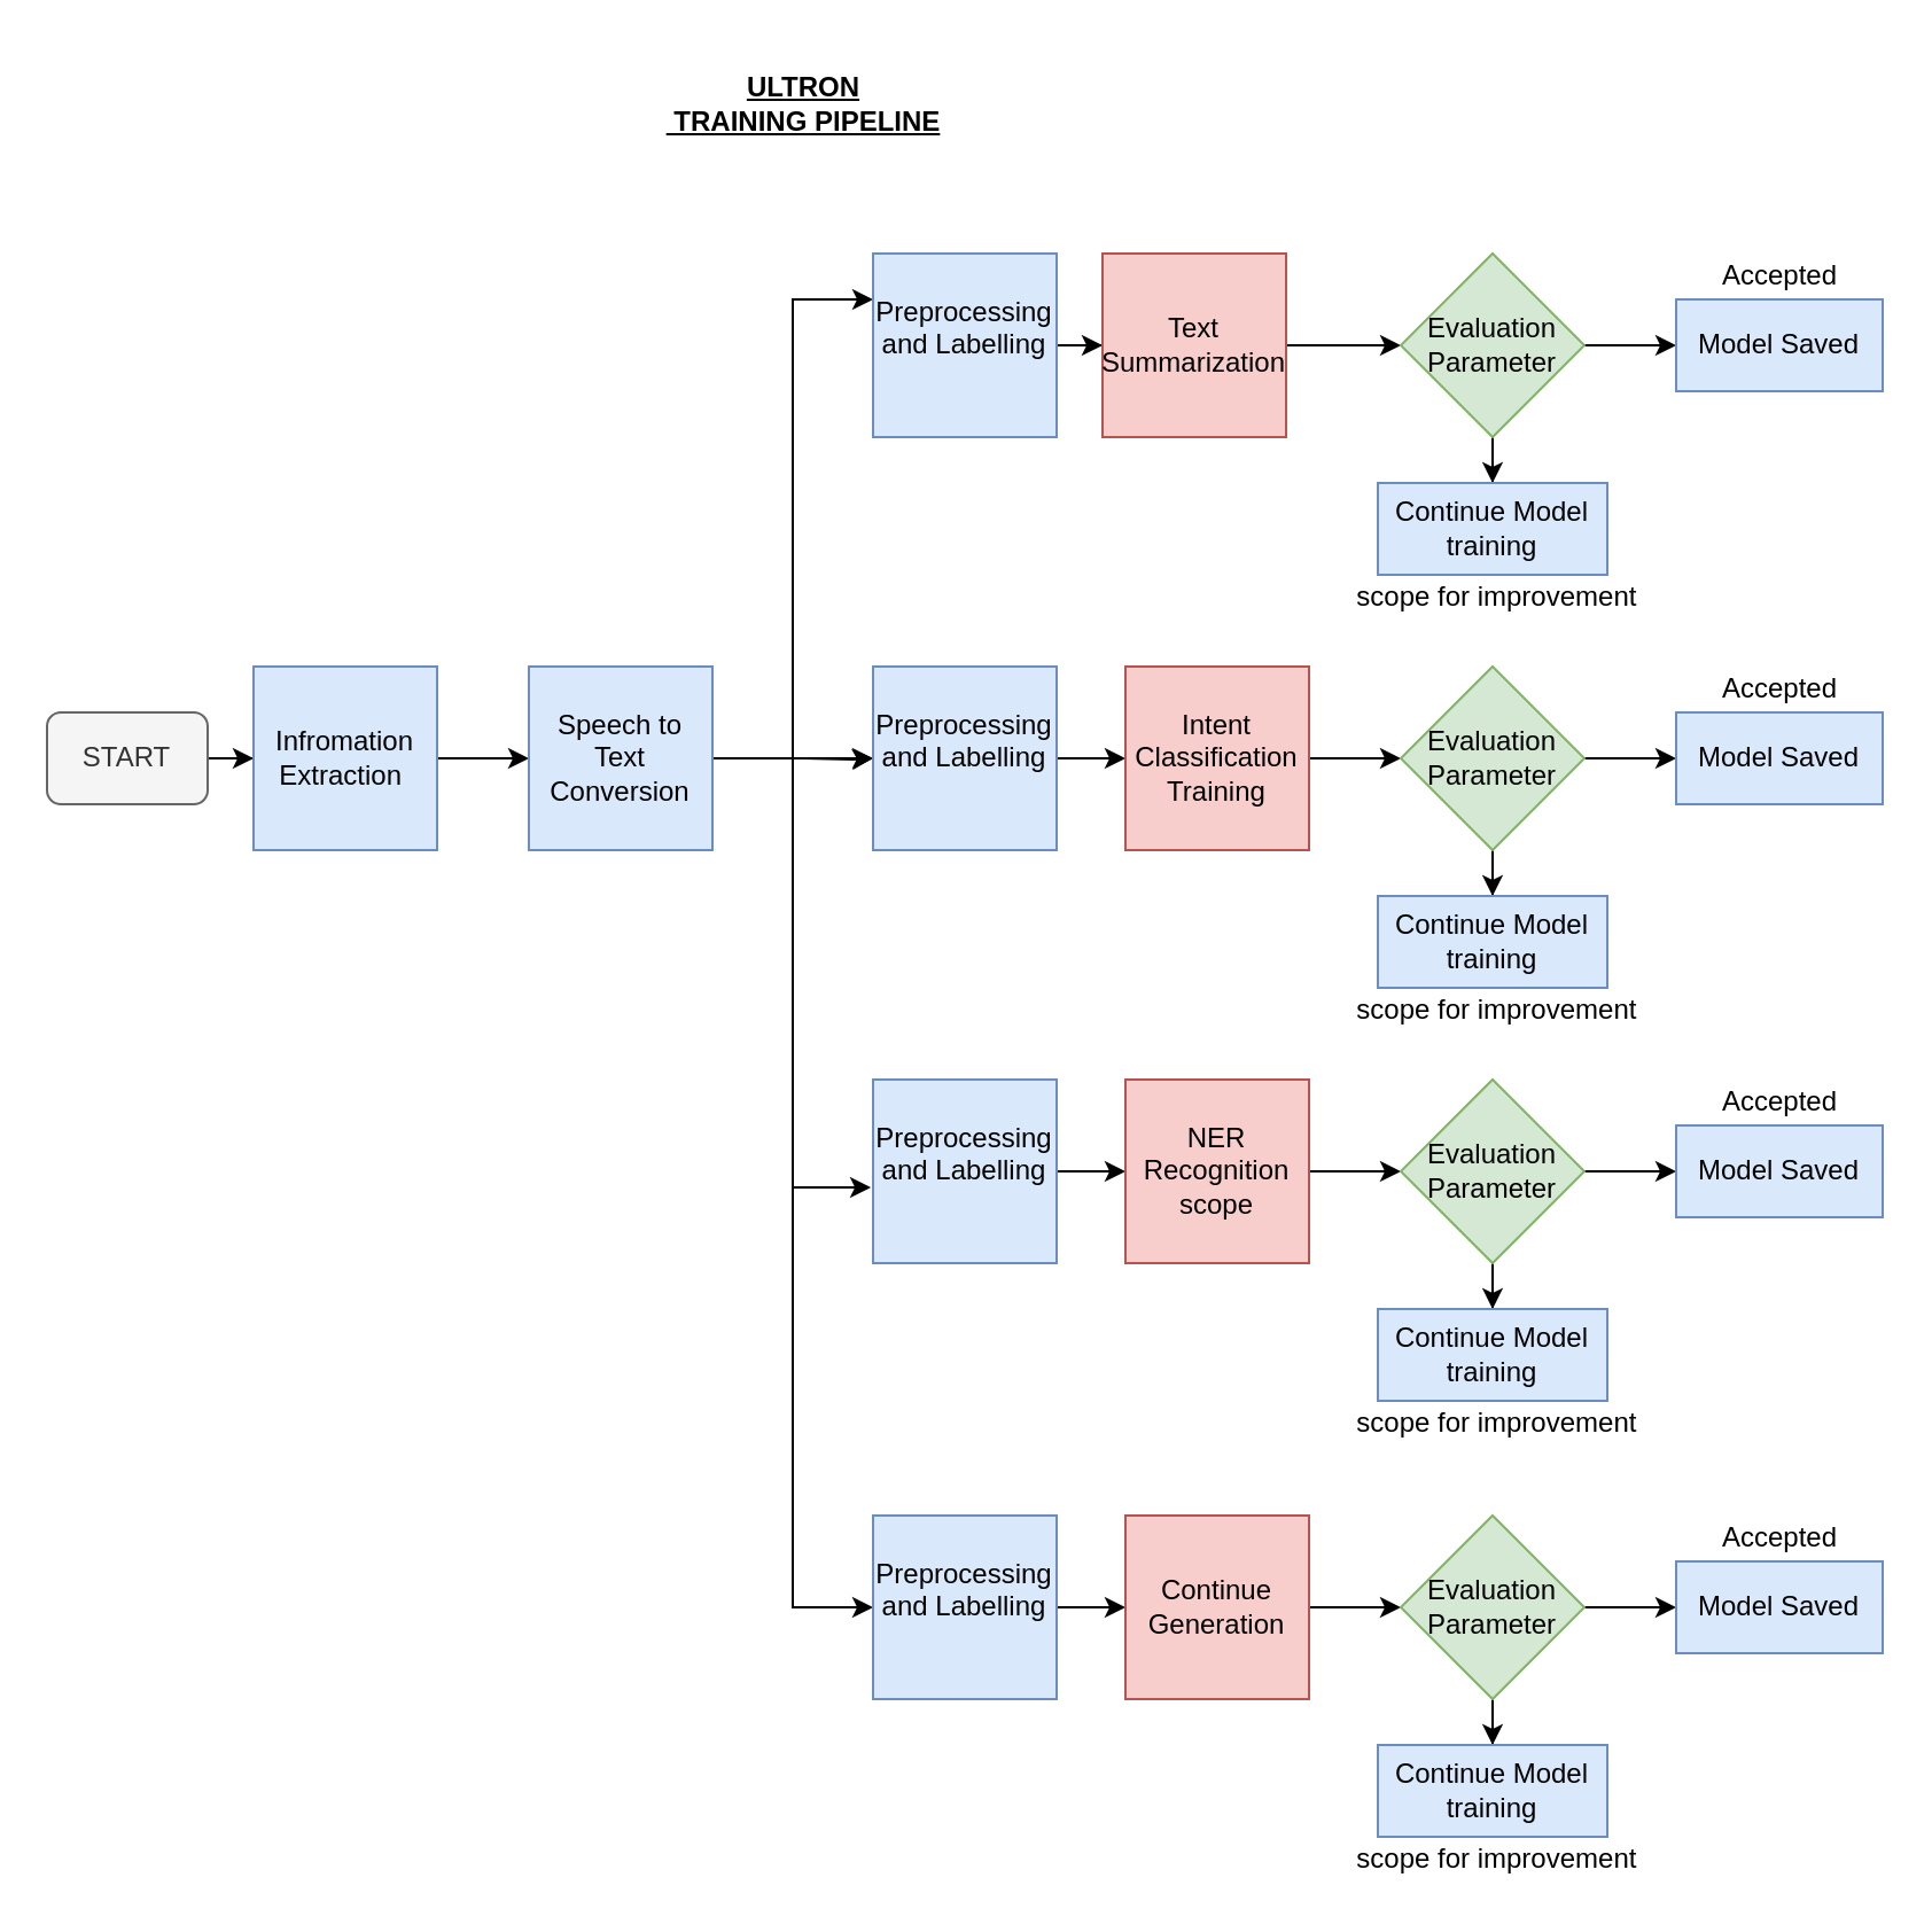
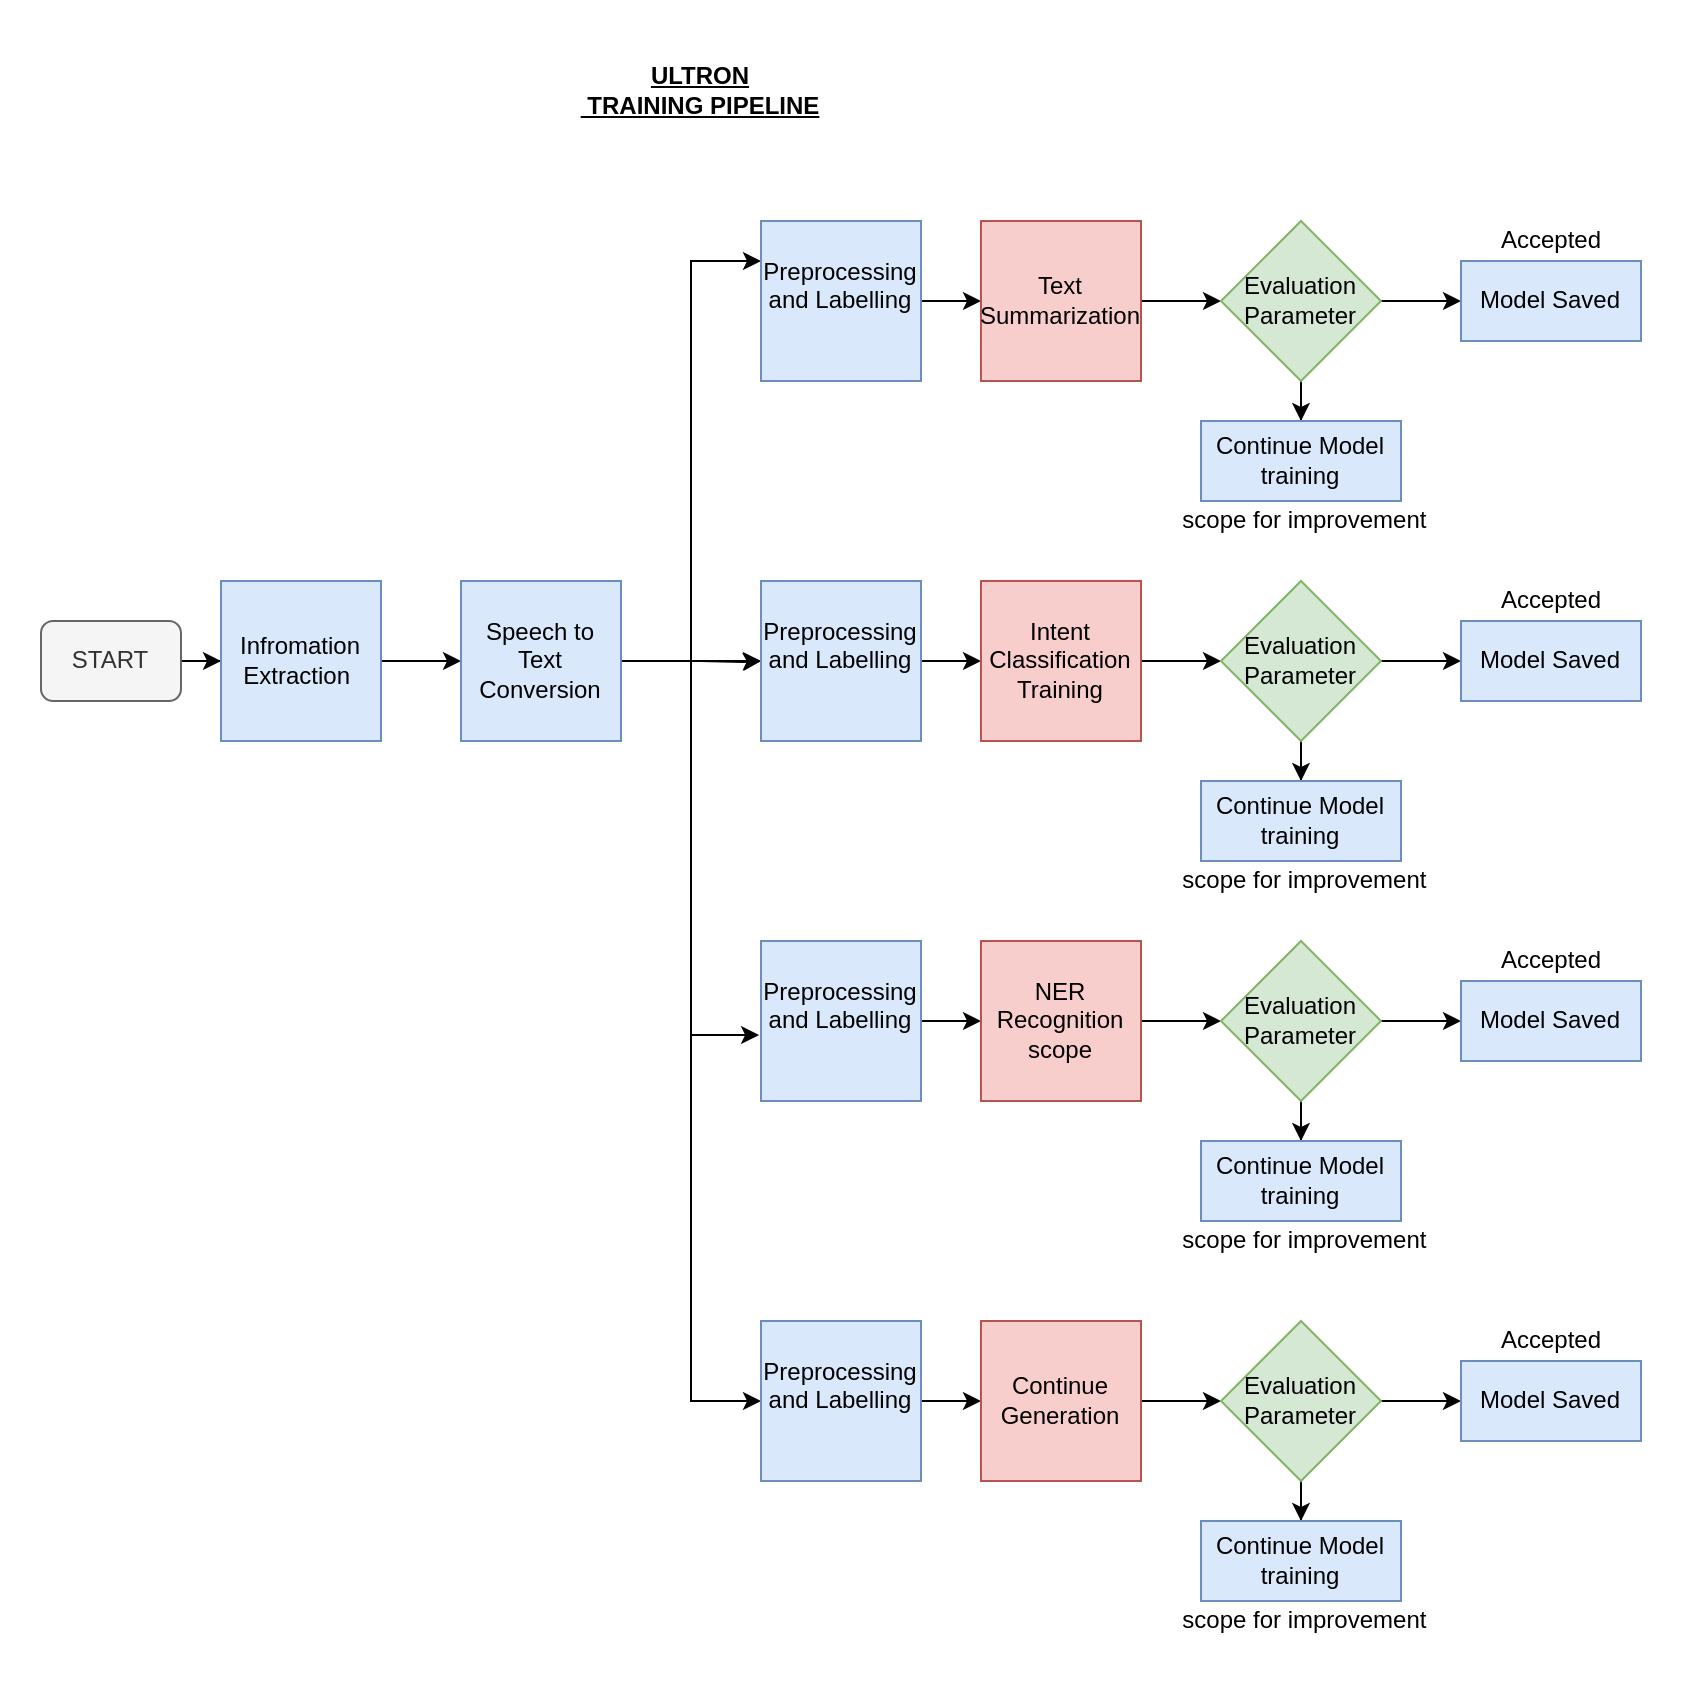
- <mxCell id="15" value="Text Summarization" style="whiteSpace=wrap;html=1;aspect=fixed;fillColor=#f8cecc;strokeColor=#b85450;" parent="1" vertex="1"><mxGeometry x="480" y="110" width="80" height="80" as="geometry" /></mxCell>
+ <mxCell id="15" value="Text Summarization" style="whiteSpace=wrap;html=1;aspect=fixed;fillColor=#f8cecc;strokeColor=#b85450;" parent="1" vertex="1"><mxGeometry x="490" y="110" width="80" height="80" as="geometry" /></mxCell>
